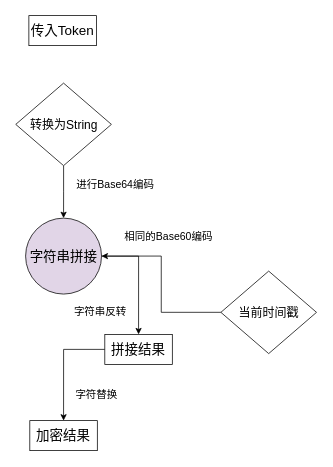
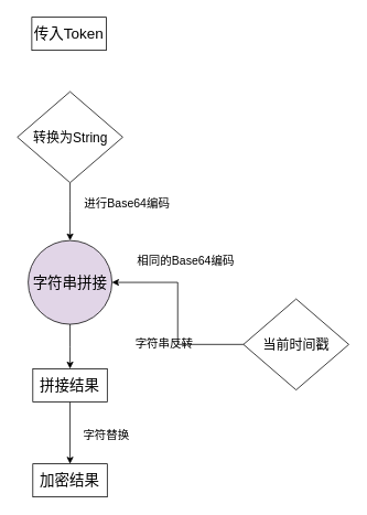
- <mxCell id="7" value="&lt;font style=&quot;font-size: 14px;&quot;&gt;相同的Base60编码&lt;/font&gt;" style="text;html=1;align=center;verticalAlign=middle;resizable=0;points=[];autosize=1;strokeColor=none;fillColor=none;" vertex="1" parent="1"><mxGeometry x="154" y="300" width="140" height="30" as="geometry" /></mxCell>
+ <mxCell id="7" value="&lt;font style=&quot;font-size: 14px;&quot;&gt;相同的Base64编码&lt;/font&gt;" style="text;html=1;align=center;verticalAlign=middle;resizable=0;points=[];autosize=1;strokeColor=none;fillColor=none;" vertex="1" parent="1"><mxGeometry x="154" y="300" width="140" height="30" as="geometry" /></mxCell>
- <mxCell id="13" value="&lt;font style=&quot;font-size: 14px;&quot;&gt;字符串反转&lt;/font&gt;" style="text;html=1;align=center;verticalAlign=middle;resizable=0;points=[];autosize=1;strokeColor=none;fillColor=none;" vertex="1" parent="1"><mxGeometry x="88" y="400" width="90" height="30" as="geometry" /></mxCell>
+ <mxCell id="13" value="&lt;font style=&quot;font-size: 14px;&quot;&gt;字符串反转&lt;/font&gt;" style="text;html=1;align=center;verticalAlign=middle;resizable=0;points=[];autosize=1;strokeColor=none;fillColor=none;" vertex="1" parent="1"><mxGeometry x="153" y="400" width="90" height="30" as="geometry" /></mxCell>
- <mxCell id="11" value="&lt;span style=&quot;font-size: 18px;&quot;&gt;拼接结果&lt;/span&gt;" style="rounded=0;whiteSpace=wrap;html=1;" vertex="1" parent="1"><mxGeometry x="139.25" y="445" width="90" height="40" as="geometry" /></mxCell>
+ <mxCell id="11" value="&lt;span style=&quot;font-size: 18px;&quot;&gt;拼接结果&lt;/span&gt;" style="rounded=0;whiteSpace=wrap;html=1;" vertex="1" parent="1"><mxGeometry x="39.25" y="445" width="90" height="40" as="geometry" /></mxCell>
